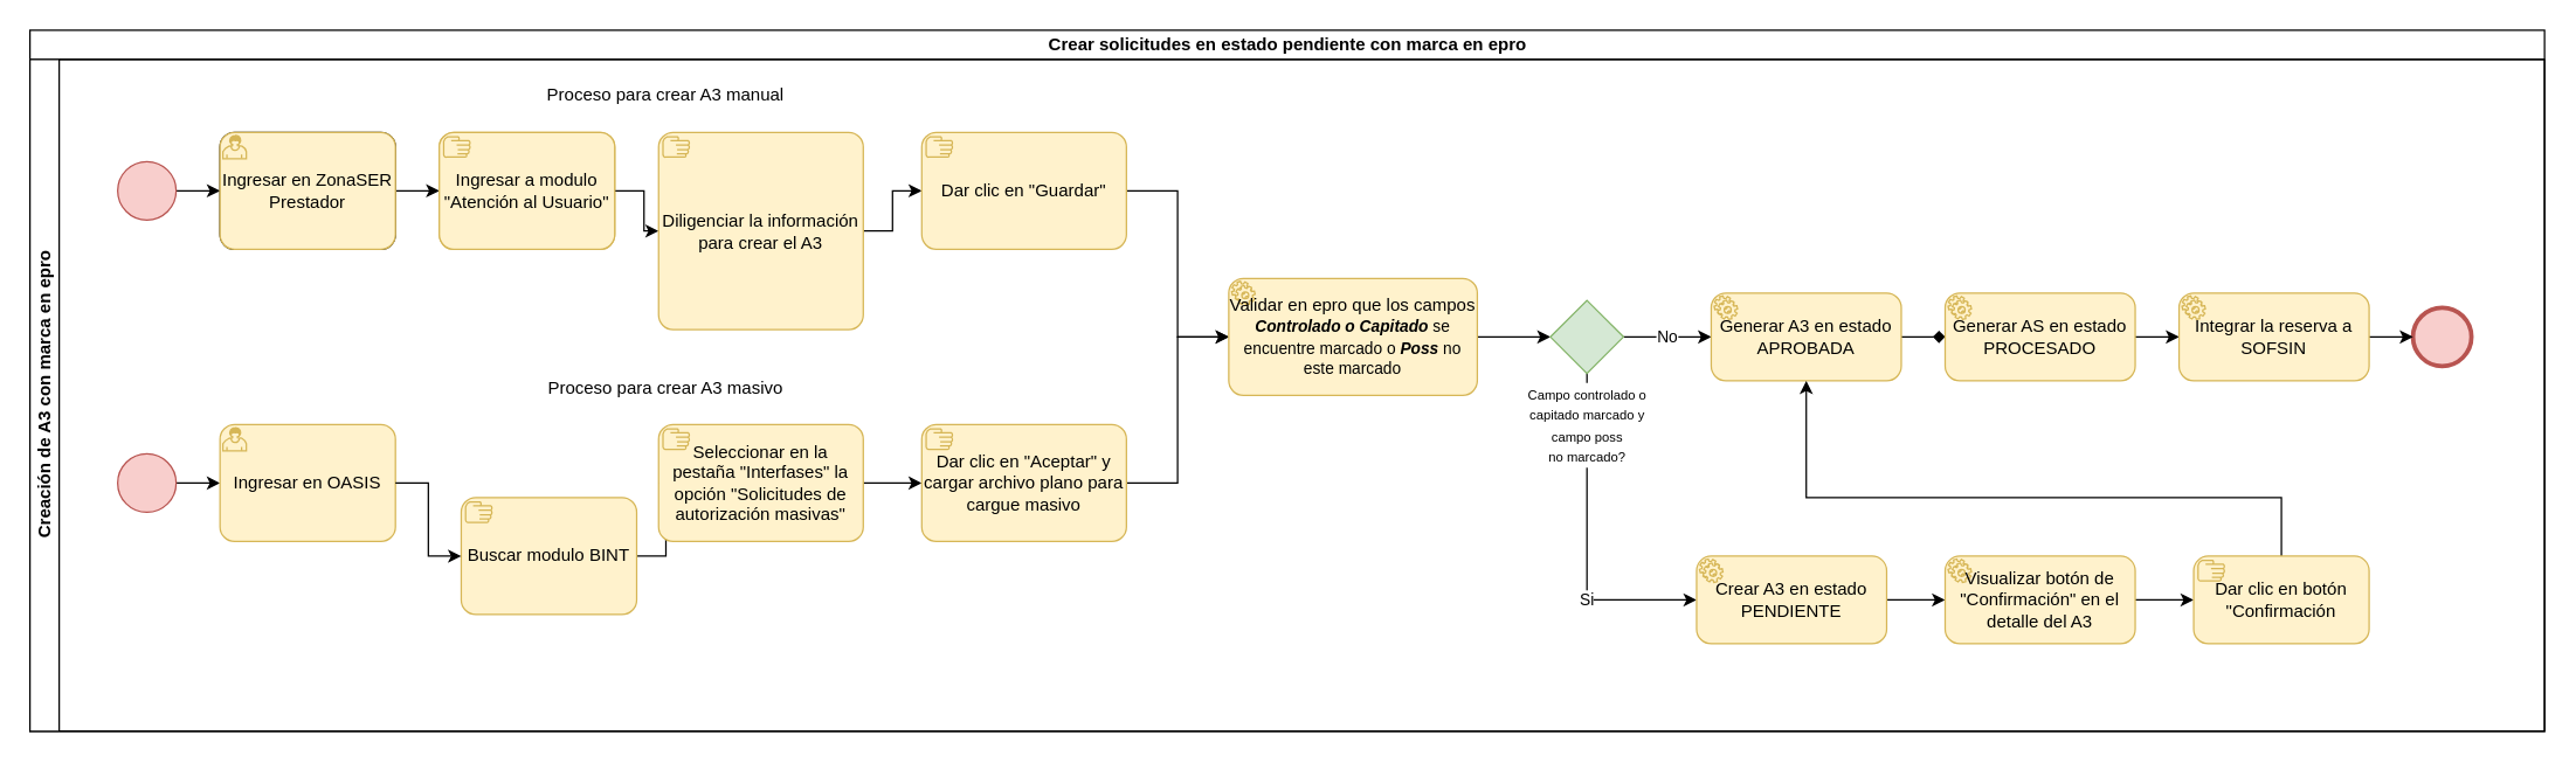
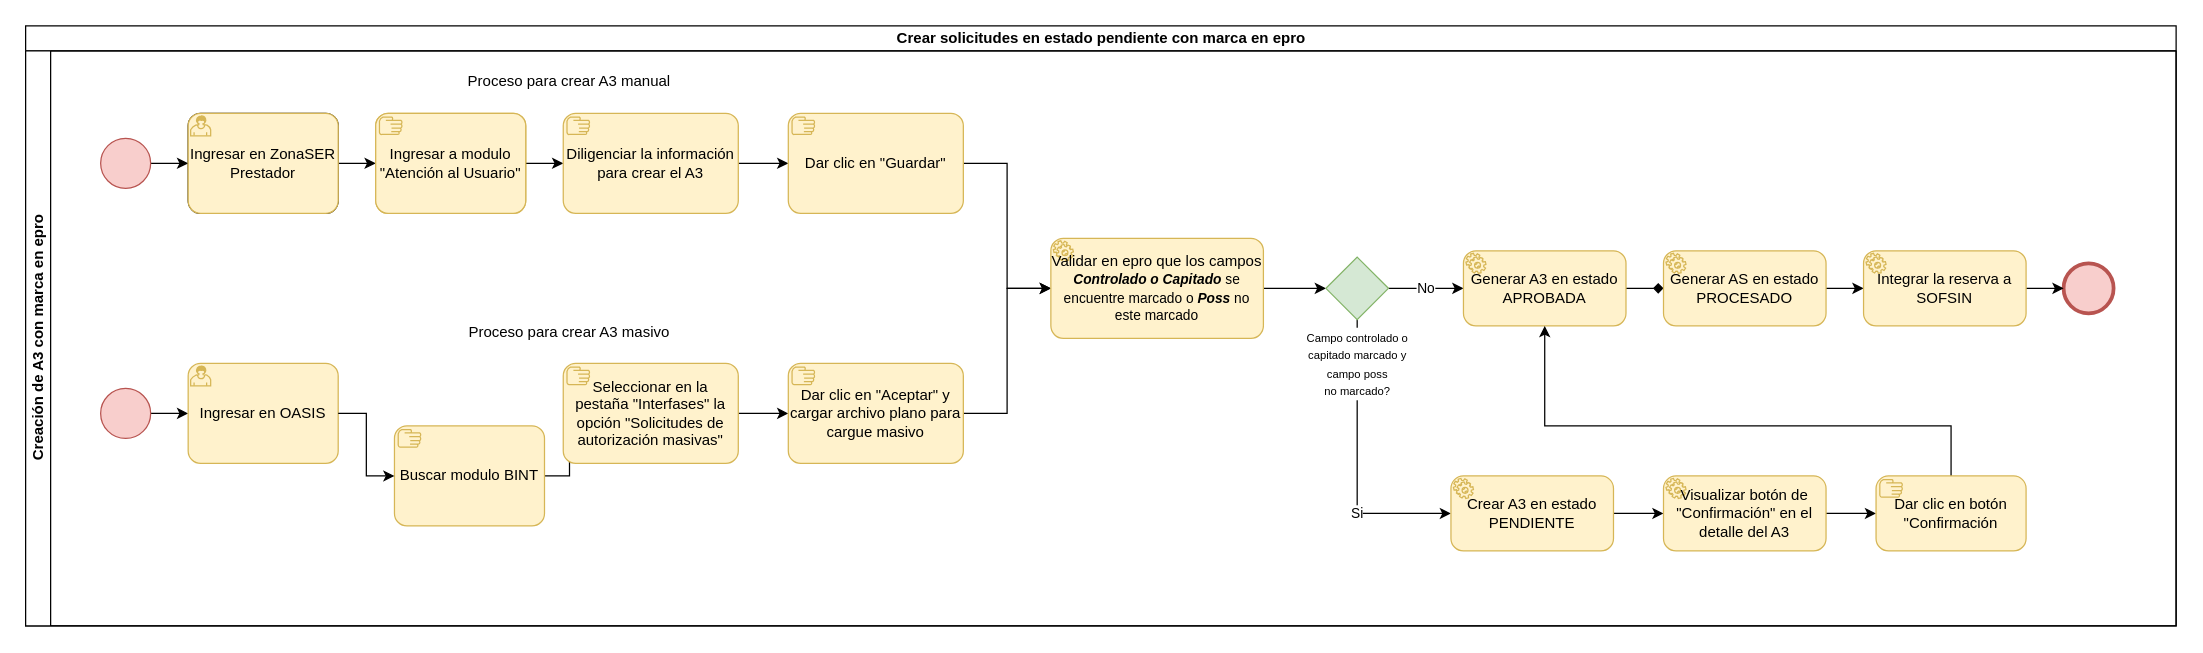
- <mxCell id="22" value="Diligenciar la información para crear el A3" style="points=[[0.25,0,0],[0.5,0,0],[0.75,0,0],[1,0.25,0],[1,0.5,0],[1,0.75,0],[0.75,1,0],[0.5,1,0],[0.25,1,0],[0,0.75,0],[0,0.5,0],[0,0.25,0]];shape=mxgraph.bpmn.task;whiteSpace=wrap;rectStyle=rounded;size=10;html=1;container=1;expand=0;collapsible=0;taskMarker=manual;fillColor=#fff2cc;strokeColor=#d6b656;" vertex="1" parent="3"><mxGeometry x="430" y="50" width="140" height="135" as="geometry" /></mxCell>
+ <mxCell id="22" value="Diligenciar la información para crear el A3" style="points=[[0.25,0,0],[0.5,0,0],[0.75,0,0],[1,0.25,0],[1,0.5,0],[1,0.75,0],[0.75,1,0],[0.5,1,0],[0.25,1,0],[0,0.75,0],[0,0.5,0],[0,0.25,0]];shape=mxgraph.bpmn.task;whiteSpace=wrap;rectStyle=rounded;size=10;html=1;container=1;expand=0;collapsible=0;taskMarker=manual;fillColor=#fff2cc;strokeColor=#d6b656;" vertex="1" parent="3"><mxGeometry x="430" y="50" width="140" height="80" as="geometry" /></mxCell>
